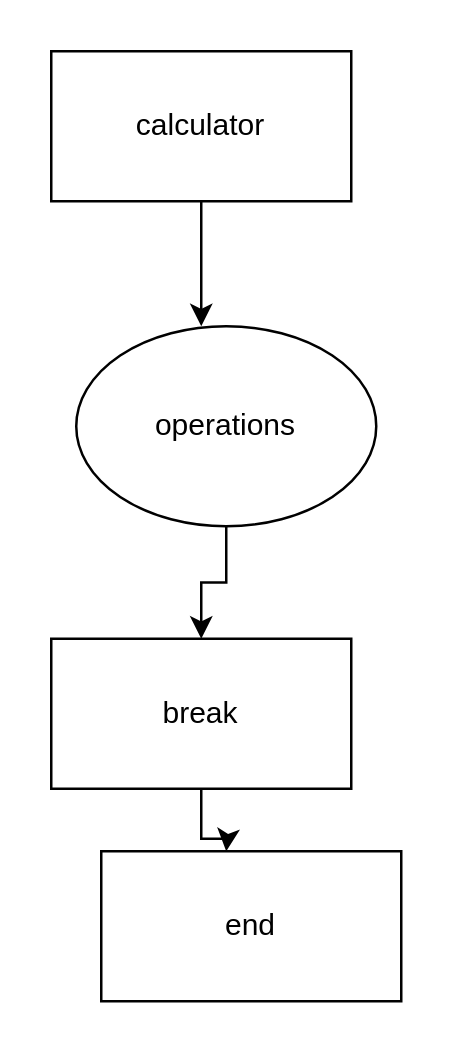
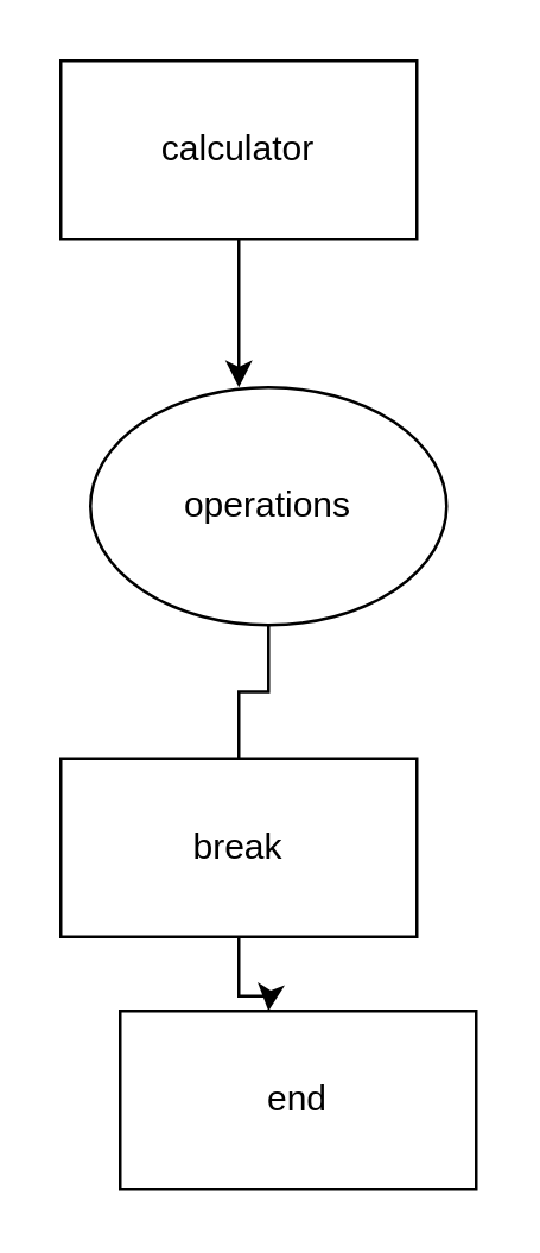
- <mxCell id="4" style="edgeStyle=orthogonalEdgeStyle;rounded=0;orthogonalLoop=1;jettySize=auto;html=1;" edge="1" parent="1" source="5" target="7"><mxGeometry relative="1" as="geometry"><mxPoint x="90" y="260" as="targetPoint" /></mxGeometry></mxCell>
+ <mxCell id="4" style="edgeStyle=orthogonalEdgeStyle;rounded=0;orthogonalLoop=1;jettySize=auto;html=1;endArrow=none;" edge="1" parent="1" source="5" target="7"><mxGeometry relative="1" as="geometry"><mxPoint x="90" y="260" as="targetPoint" /></mxGeometry></mxCell>
